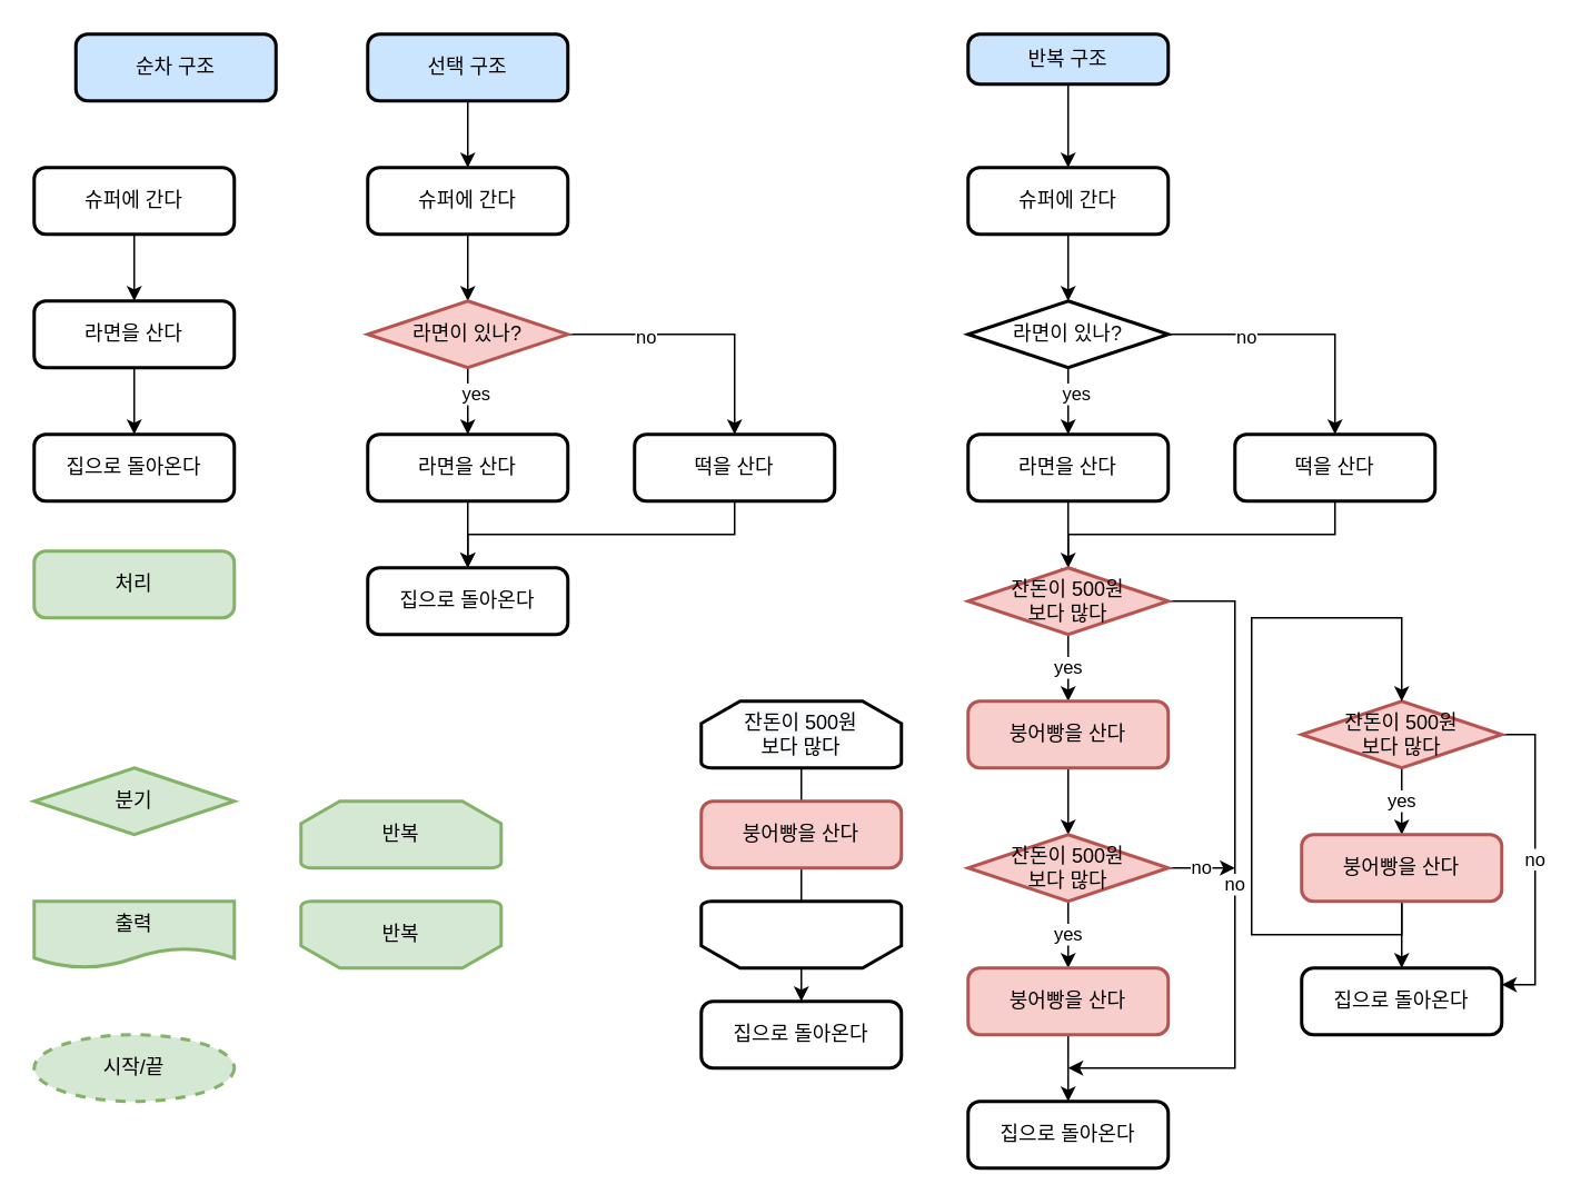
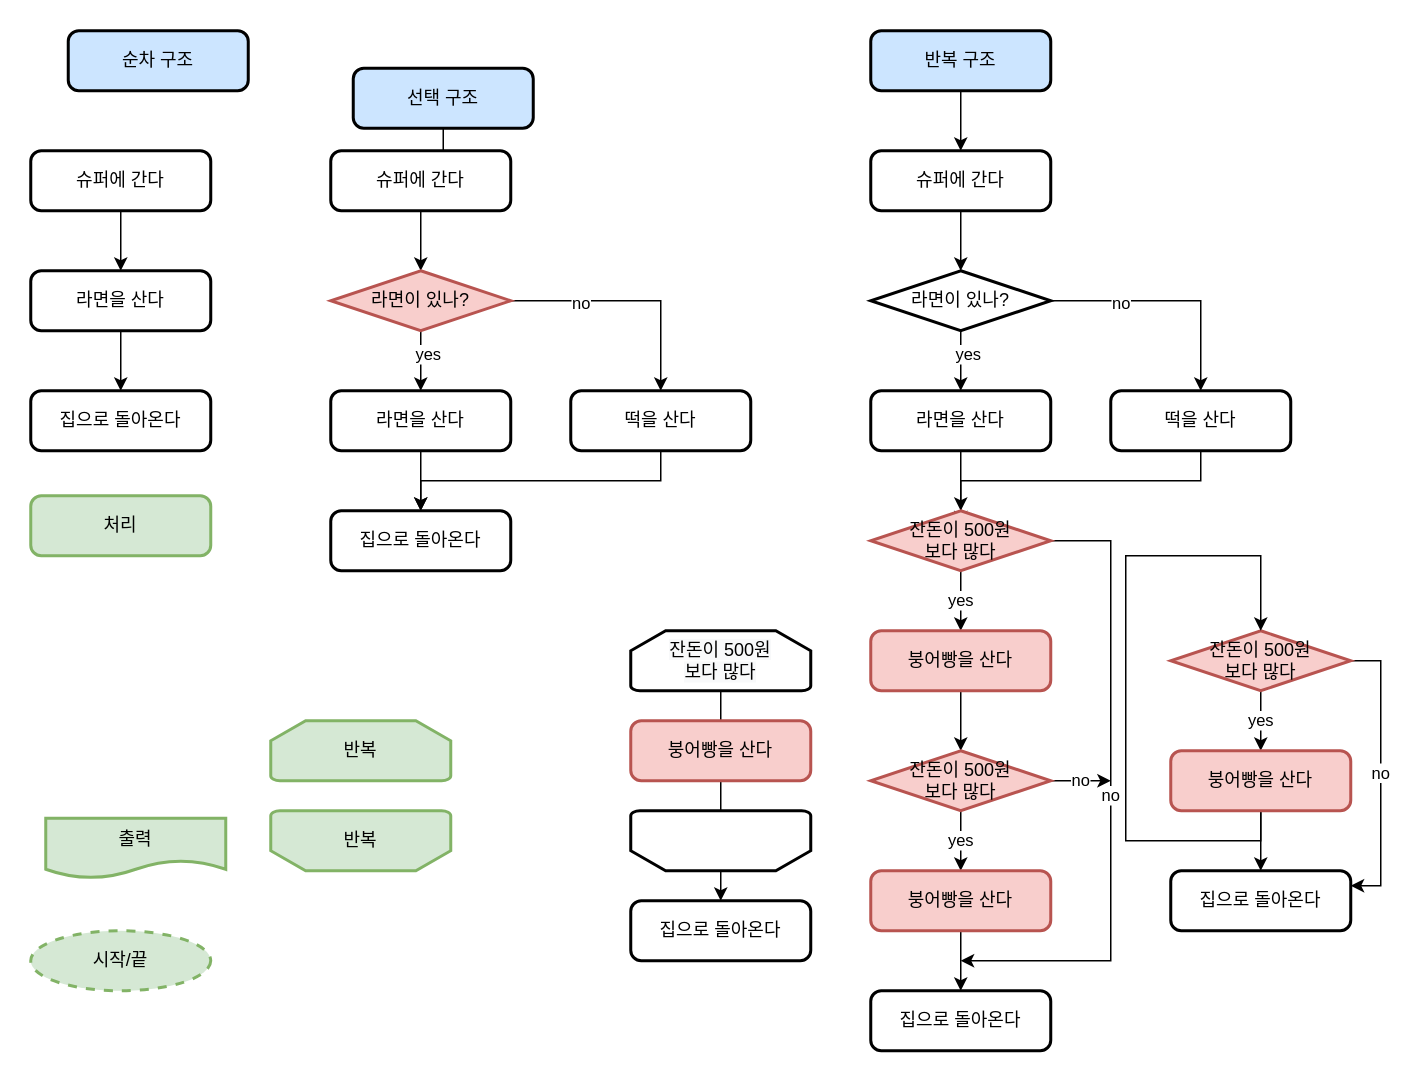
- <mxCell id="23" value="반복 구조" style="rounded=1;whiteSpace=wrap;html=1;absoluteArcSize=1;arcSize=14;strokeWidth=2;fillColor=#CCE5FF;" vertex="1" parent="1"><mxGeometry x="580" y="20" width="120" height="30" as="geometry" /></mxCell>
+ <mxCell id="23" value="반복 구조" style="rounded=1;whiteSpace=wrap;html=1;absoluteArcSize=1;arcSize=14;strokeWidth=2;fillColor=#CCE5FF;" vertex="1" parent="1"><mxGeometry x="580" y="20" width="120" height="40" as="geometry" /></mxCell>
- <mxCell id="9" value="선택 구조" style="rounded=1;whiteSpace=wrap;html=1;absoluteArcSize=1;arcSize=14;strokeWidth=2;fillColor=#CCE5FF;" vertex="1" parent="1"><mxGeometry x="220" y="20" width="120" height="40" as="geometry" /></mxCell>
+ <mxCell id="9" value="선택 구조" style="rounded=1;whiteSpace=wrap;html=1;absoluteArcSize=1;arcSize=14;strokeWidth=2;fillColor=#CCE5FF;" vertex="1" parent="1"><mxGeometry x="235" y="45" width="120" height="40" as="geometry" /></mxCell>
- <mxCell id="60" value="분기" style="strokeWidth=2;html=1;shape=mxgraph.flowchart.decision;whiteSpace=wrap;fillColor=#d5e8d4;strokeColor=#82b366;" vertex="1" parent="1"><mxGeometry x="20" y="460" width="120" height="40" as="geometry" /></mxCell>
- <mxCell id="61" value="출력" style="shape=document;whiteSpace=wrap;html=1;boundedLbl=1;strokeColor=#82b366;fillColor=#d5e8d4;strokeWidth=2;" vertex="1" parent="1"><mxGeometry x="20" y="540" width="120" height="40" as="geometry" /></mxCell>
+ <mxCell id="61" value="출력" style="shape=document;whiteSpace=wrap;html=1;boundedLbl=1;strokeColor=#82b366;fillColor=#d5e8d4;strokeWidth=2;" vertex="1" parent="1"><mxGeometry x="30" y="545" width="120" height="40" as="geometry" /></mxCell>
